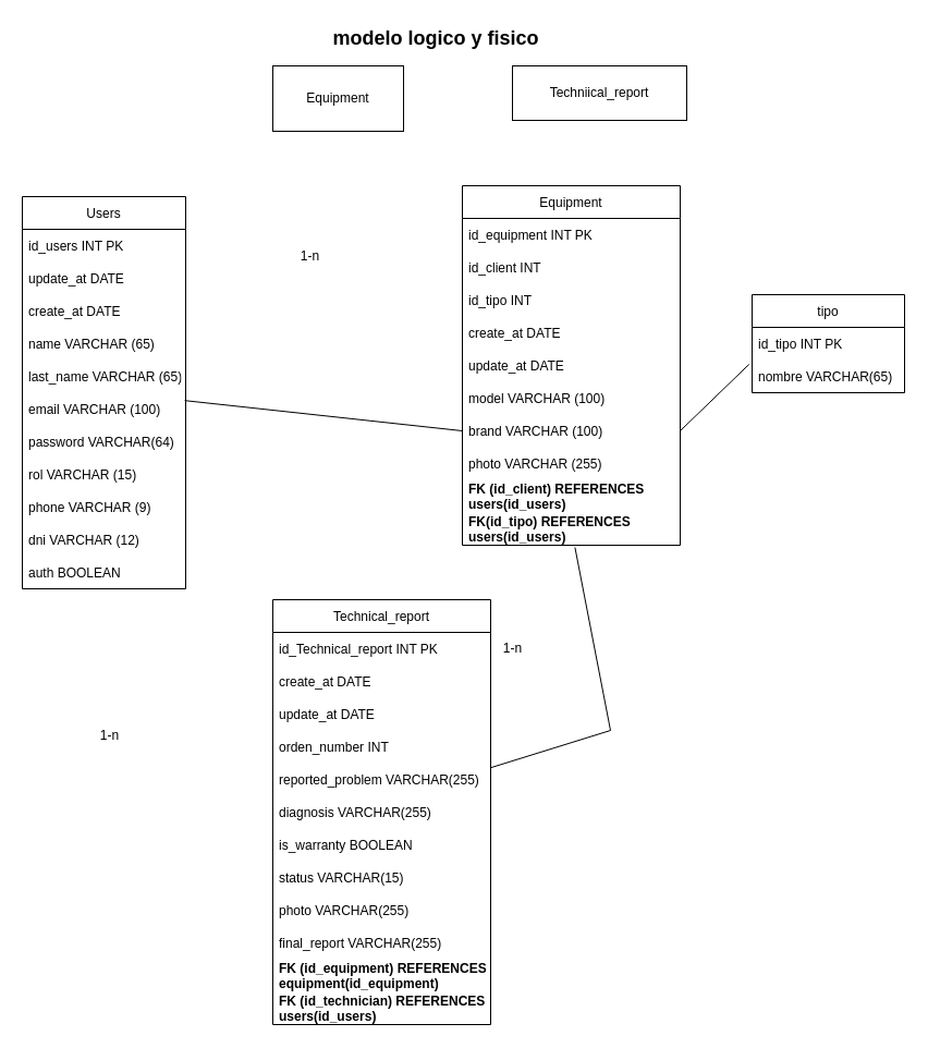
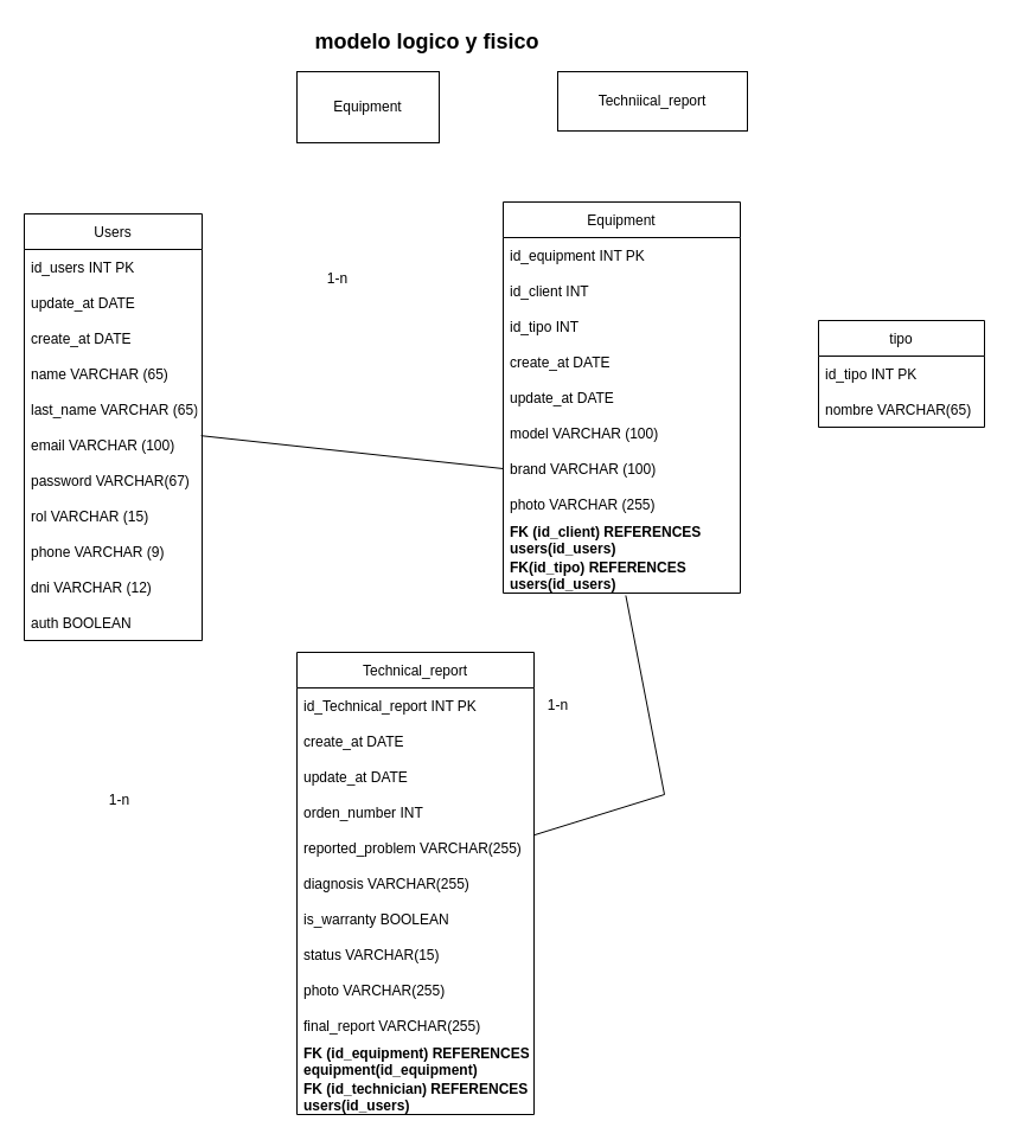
- <mxCell id="49" value="modelo logico y fisico" style="text;html=1;strokeColor=none;fillColor=none;align=center;verticalAlign=middle;whiteSpace=wrap;rounded=0;fontStyle=1;fontSize=18;" parent="1" vertex="1"><mxGeometry x="260" y="20" width="280" height="30" as="geometry" /></mxCell>
+ <mxCell id="49" value="modelo logico y fisico" style="text;html=1;strokeColor=none;fillColor=none;align=center;verticalAlign=middle;whiteSpace=wrap;rounded=0;fontStyle=1;fontSize=18;" parent="1" vertex="1"><mxGeometry x="220" y="20" width="280" height="30" as="geometry" /></mxCell>
- <mxCell id="48" value="" style="endArrow=none;html=1;rounded=0;exitX=1;exitY=0.5;exitDx=0;exitDy=0;entryX=-0.02;entryY=0.133;entryDx=0;entryDy=0;entryPerimeter=0;" parent="1" source="23" target="45" edge="1"><mxGeometry width="50" height="50" relative="1" as="geometry"><mxPoint x="640" y="331.1" as="sourcePoint" /><mxPoint x="700" y="328.9" as="targetPoint" /></mxGeometry></mxCell>
- <mxCell id="11" value="password VARCHAR(64)" style="text;strokeColor=none;fillColor=none;align=left;verticalAlign=middle;spacingLeft=4;spacingRight=4;overflow=hidden;points=[[0,0.5],[1,0.5]];portConstraint=eastwest;rotatable=0;" parent="4" vertex="1"><mxGeometry y="210" width="150" height="30" as="geometry" /></mxCell>
+ <mxCell id="11" value="password VARCHAR(67)" style="text;strokeColor=none;fillColor=none;align=left;verticalAlign=middle;spacingLeft=4;spacingRight=4;overflow=hidden;points=[[0,0.5],[1,0.5]];portConstraint=eastwest;rotatable=0;" parent="4" vertex="1"><mxGeometry y="210" width="150" height="30" as="geometry" /></mxCell>
